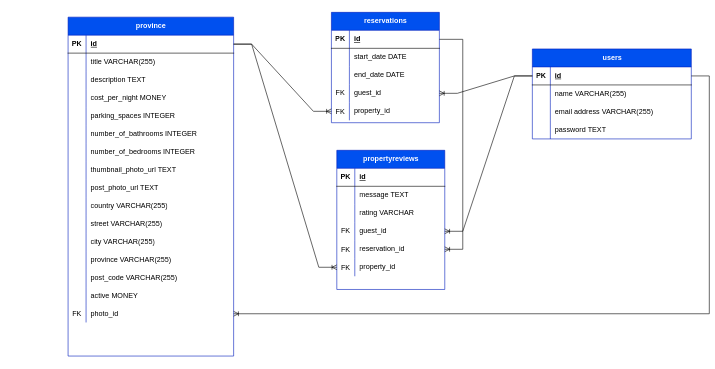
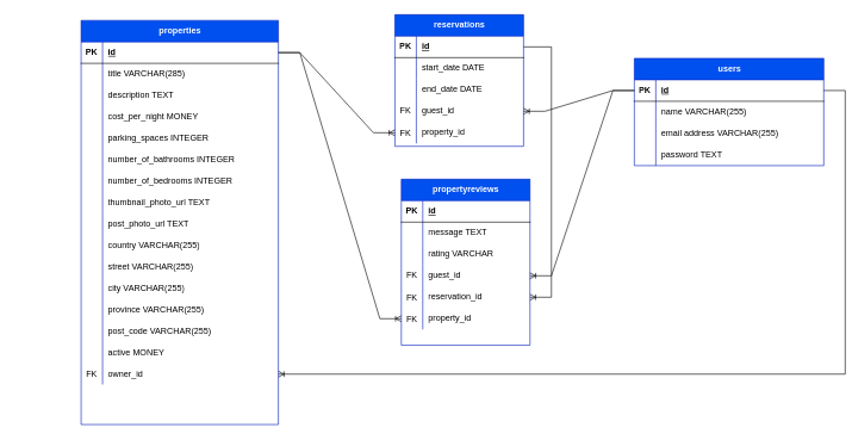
- <mxCell id="15" value="province" style="shape=table;startSize=30;container=1;collapsible=1;childLayout=tableLayout;fixedRows=1;rowLines=0;fontStyle=1;align=center;resizeLast=1;html=1;fillColor=#0050ef;strokeColor=#001DBC;fontColor=#ffffff;" vertex="1" parent="1"><mxGeometry x="113" y="28" width="276" height="565.0" as="geometry" /></mxCell>
+ <mxCell id="15" value="properties" style="shape=table;startSize=30;container=1;collapsible=1;childLayout=tableLayout;fixedRows=1;rowLines=0;fontStyle=1;align=center;resizeLast=1;html=1;fillColor=#0050ef;strokeColor=#001DBC;fontColor=#ffffff;" vertex="1" parent="1"><mxGeometry x="113" y="28" width="276" height="565.0" as="geometry" /></mxCell>
- <mxCell id="21" value="title VARCHAR(255)" style="shape=partialRectangle;connectable=0;fillColor=none;top=0;left=0;bottom=0;right=0;align=left;spacingLeft=6;overflow=hidden;whiteSpace=wrap;html=1;" vertex="1" parent="19"><mxGeometry x="30" width="246" height="30" as="geometry"><mxRectangle width="246" height="30" as="alternateBounds" /></mxGeometry></mxCell>
+ <mxCell id="21" value="title VARCHAR(285)" style="shape=partialRectangle;connectable=0;fillColor=none;top=0;left=0;bottom=0;right=0;align=left;spacingLeft=6;overflow=hidden;whiteSpace=wrap;html=1;" vertex="1" parent="19"><mxGeometry x="30" width="246" height="30" as="geometry"><mxRectangle width="246" height="30" as="alternateBounds" /></mxGeometry></mxCell>
- <mxCell id="63" value="photo_id" style="shape=partialRectangle;connectable=0;fillColor=none;top=0;left=0;bottom=0;right=0;align=left;spacingLeft=6;overflow=hidden;whiteSpace=wrap;html=1;" vertex="1" parent="61"><mxGeometry x="30" width="246" height="29" as="geometry"><mxRectangle width="246" height="29" as="alternateBounds" /></mxGeometry></mxCell>
+ <mxCell id="63" value="owner_id" style="shape=partialRectangle;connectable=0;fillColor=none;top=0;left=0;bottom=0;right=0;align=left;spacingLeft=6;overflow=hidden;whiteSpace=wrap;html=1;" vertex="1" parent="61"><mxGeometry x="30" width="246" height="29" as="geometry"><mxRectangle width="246" height="29" as="alternateBounds" /></mxGeometry></mxCell>
